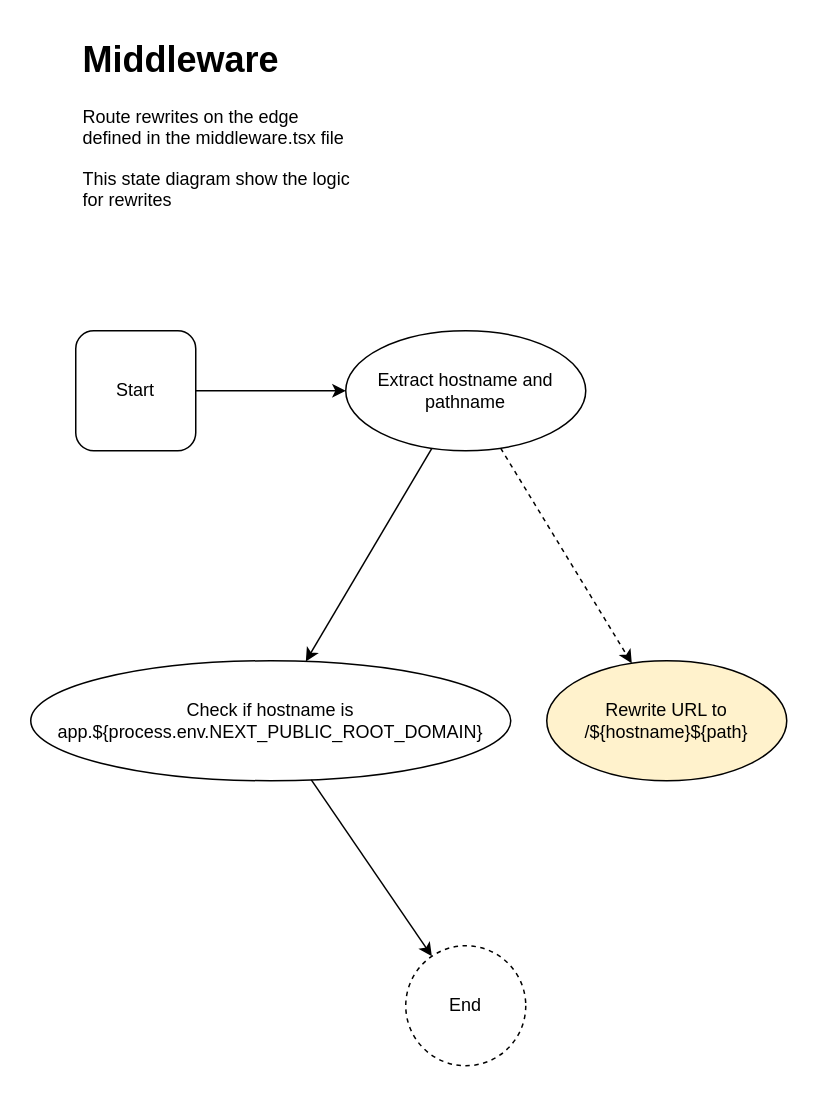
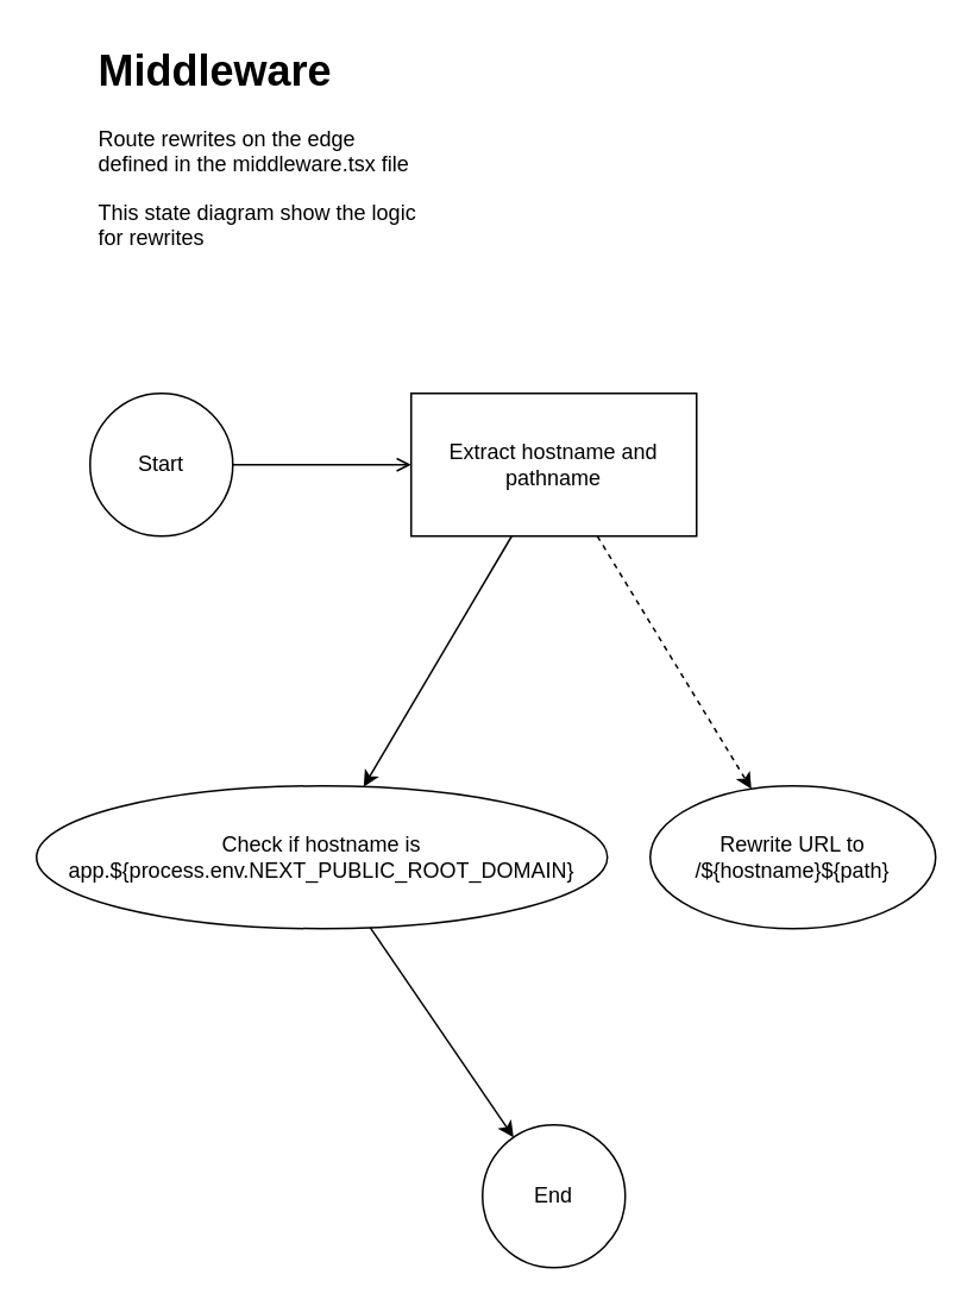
- <mxCell id="2" value="Start" style="whiteSpace=wrap;html=1;rounded=1;" vertex="1" parent="1"><mxGeometry x="50" y="220" width="80" height="80" as="geometry" /></mxCell>
+ <mxCell id="2" value="Start" style="ellipse;whiteSpace=wrap;html=1;" vertex="1" parent="1"><mxGeometry x="50" y="220" width="80" height="80" as="geometry" /></mxCell>
- <mxCell id="7" value="" edge="1" parent="1" source="2" target="3"><mxGeometry relative="1" as="geometry" /></mxCell>
+ <mxCell id="7" value="" edge="1" parent="1" source="2" target="3" style="endArrow=open;"><mxGeometry relative="1" as="geometry" /></mxCell>
- <mxCell id="3" value="Extract hostname and pathname" style="ellipse;whiteSpace=wrap;html=1;" vertex="1" parent="1"><mxGeometry x="230" y="220" width="160" height="80" as="geometry" /></mxCell>
+ <mxCell id="3" value="Extract hostname and pathname" style="whiteSpace=wrap;html=1;rounded=0;" vertex="1" parent="1"><mxGeometry x="230" y="220" width="160" height="80" as="geometry" /></mxCell>
- <mxCell id="5" value="Rewrite URL to /${hostname}${path}" style="ellipse;whiteSpace=wrap;html=1;fillColor=#fff2cc;" vertex="1" parent="1"><mxGeometry x="364" y="440" width="160" height="80" as="geometry" /></mxCell>
+ <mxCell id="5" value="Rewrite URL to /${hostname}${path}" style="ellipse;whiteSpace=wrap;html=1;" vertex="1" parent="1"><mxGeometry x="364" y="440" width="160" height="80" as="geometry" /></mxCell>
- <mxCell id="6" value="End" style="ellipse;whiteSpace=wrap;html=1;dashed=1;" vertex="1" parent="1"><mxGeometry x="270" y="630" width="80" height="80" as="geometry" /></mxCell>
+ <mxCell id="6" value="End" style="ellipse;whiteSpace=wrap;html=1;" vertex="1" parent="1"><mxGeometry x="270" y="630" width="80" height="80" as="geometry" /></mxCell>
